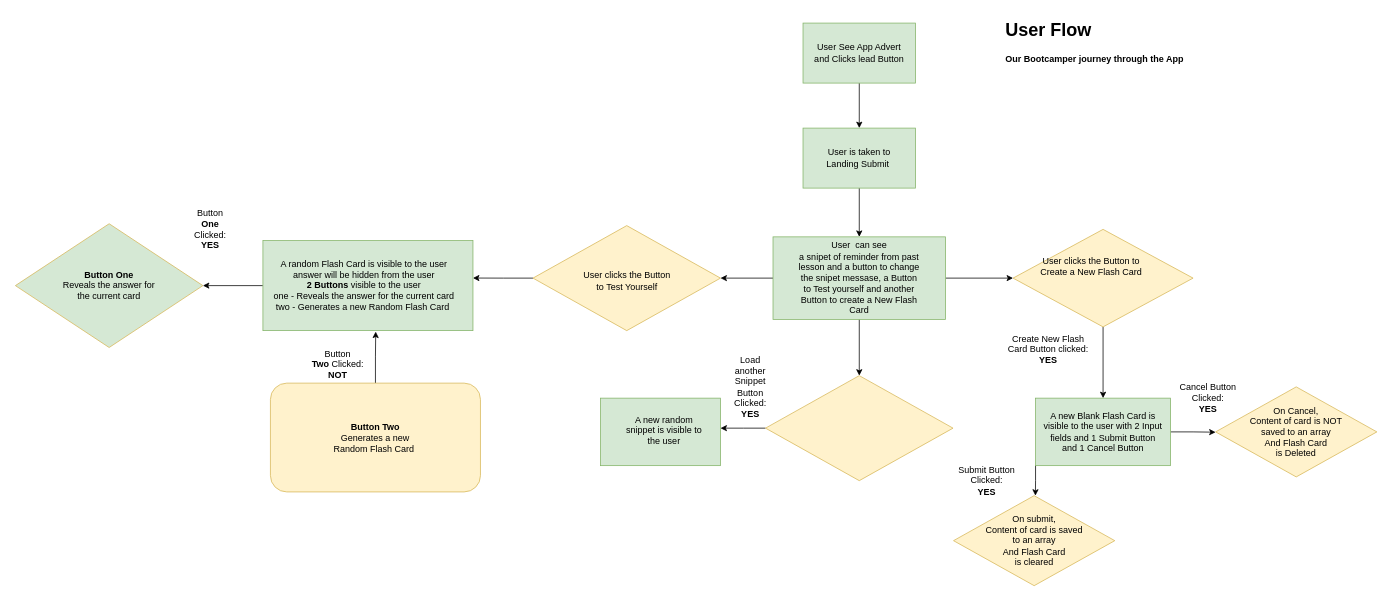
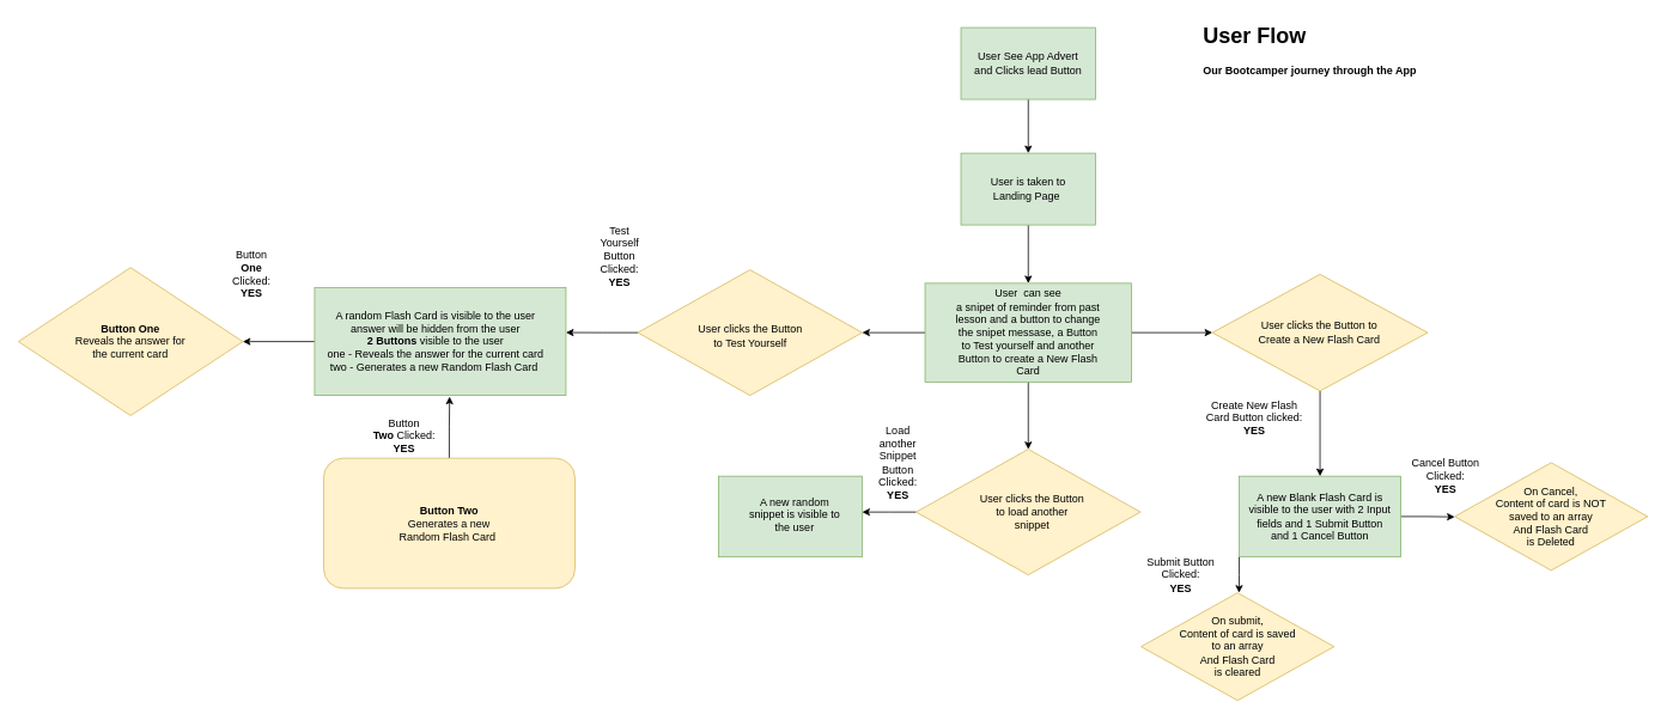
- <mxCell id="7" value="User is taken to Landing Submit&amp;nbsp;" style="text;html=1;strokeColor=none;fillColor=none;align=center;verticalAlign=middle;whiteSpace=wrap;rounded=0;" vertex="1" parent="1"><mxGeometry x="1080" y="190" width="130" height="40" as="geometry" /></mxCell>
+ <mxCell id="7" value="User is taken to Landing Page&amp;nbsp;" style="text;html=1;strokeColor=none;fillColor=none;align=center;verticalAlign=middle;whiteSpace=wrap;rounded=0;" vertex="1" parent="1"><mxGeometry x="1080" y="190" width="130" height="40" as="geometry" /></mxCell>
+ <mxCell id="34" value="Test Yourself Button Clicked:&lt;br&gt;&lt;b&gt;YES&lt;/b&gt;" style="text;html=1;strokeColor=none;fillColor=none;align=center;verticalAlign=middle;whiteSpace=wrap;rounded=0;" vertex="1" parent="1"><mxGeometry x="660" y="270" width="60" height="30" as="geometry" /></mxCell>
- <mxCell id="24" value="User clicks the Button to Create a New Flash Card" style="text;html=1;strokeColor=none;fillColor=none;align=center;verticalAlign=middle;whiteSpace=wrap;rounded=0;" vertex="1" parent="1"><mxGeometry x="1379.38" y="338.75" width="151.25" height="32.5" as="geometry" /></mxCell>
+ <mxCell id="24" value="User clicks the Button to Create a New Flash Card" style="text;html=1;strokeColor=none;fillColor=none;align=center;verticalAlign=middle;whiteSpace=wrap;rounded=0;" vertex="1" parent="1"><mxGeometry x="1394.38" y="353.75" width="151.25" height="32.5" as="geometry" /></mxCell>
- <mxCell id="40" value="&lt;b&gt;Button One&lt;/b&gt;&lt;br&gt;Reveals the answer for&lt;br&gt;the current card" style="rhombus;whiteSpace=wrap;html=1;fillColor=#d5e8d4;strokeColor=#d6b656;" vertex="1" parent="1"><mxGeometry x="20" y="297.5" width="250" height="165" as="geometry" /></mxCell>
+ <mxCell id="40" value="&lt;b&gt;Button One&lt;/b&gt;&lt;br&gt;Reveals the answer for&lt;br&gt;the current card" style="rhombus;whiteSpace=wrap;html=1;fillColor=#fff2cc;strokeColor=#d6b656;" vertex="1" parent="1"><mxGeometry x="20" y="297.5" width="250" height="165" as="geometry" /></mxCell>
- <mxCell id="42" value="Button &lt;b&gt;Two&lt;/b&gt;&amp;nbsp;Clicked:&lt;br&gt;&lt;b&gt;NOT&lt;/b&gt;" style="text;html=1;strokeColor=none;fillColor=none;align=center;verticalAlign=middle;whiteSpace=wrap;rounded=0;" vertex="1" parent="1"><mxGeometry x="420" y="470" width="60" height="30" as="geometry" /></mxCell>
+ <mxCell id="42" value="Button &lt;b&gt;Two&lt;/b&gt;&amp;nbsp;Clicked:&lt;br&gt;&lt;b&gt;YES&lt;/b&gt;" style="text;html=1;strokeColor=none;fillColor=none;align=center;verticalAlign=middle;whiteSpace=wrap;rounded=0;" vertex="1" parent="1"><mxGeometry x="420" y="470" width="60" height="30" as="geometry" /></mxCell>
+ <mxCell id="15" value="User clicks the Button to load another snippet" style="text;html=1;strokeColor=none;fillColor=none;align=center;verticalAlign=middle;whiteSpace=wrap;rounded=0;" vertex="1" parent="1"><mxGeometry x="1087.5" y="557.5" width="122.5" height="25" as="geometry" /></mxCell>
